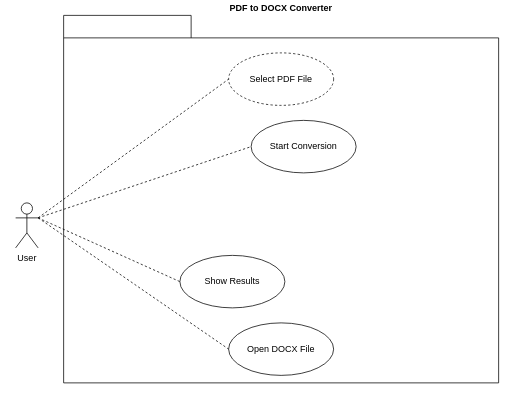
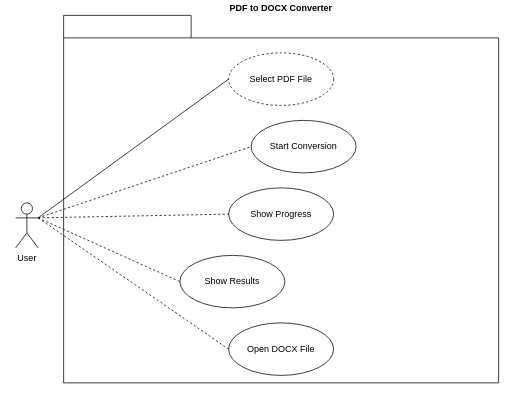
- <mxCell id="9" value="" style="endArrow=none;dashed=1;html=1;rounded=0;exitX=1;exitY=0.333;exitDx=0;exitDy=0;exitPerimeter=0;entryX=0;entryY=0.5;entryDx=0;entryDy=0;" edge="1" parent="1" source="2" target="4"><mxGeometry width="50" height="50" relative="1" as="geometry"><mxPoint x="350" y="300" as="sourcePoint" /><mxPoint x="400" y="250" as="targetPoint" /></mxGeometry></mxCell>
+ <mxCell id="9" value="" style="endArrow=none;dashed=0;html=1;rounded=0;exitX=1;exitY=0.333;exitDx=0;exitDy=0;exitPerimeter=0;entryX=0;entryY=0.5;entryDx=0;entryDy=0;" edge="1" parent="1" source="2" target="4"><mxGeometry width="50" height="50" relative="1" as="geometry"><mxPoint x="350" y="300" as="sourcePoint" /><mxPoint x="400" y="250" as="targetPoint" /></mxGeometry></mxCell>
+ <mxCell id="6" value="Show Progress" style="ellipse;whiteSpace=wrap;html=1;" vertex="1" parent="1"><mxGeometry x="304" y="250" width="140" height="70" as="geometry" /></mxCell>
+ <mxCell id="11" value="" style="endArrow=none;dashed=1;html=1;rounded=0;exitX=1;exitY=0.333;exitDx=0;exitDy=0;exitPerimeter=0;entryX=0;entryY=0.5;entryDx=0;entryDy=0;" edge="1" parent="1" source="2" target="6"><mxGeometry width="50" height="50" relative="1" as="geometry"><mxPoint x="350" y="300" as="sourcePoint" /><mxPoint x="400" y="250" as="targetPoint" /></mxGeometry></mxCell>
